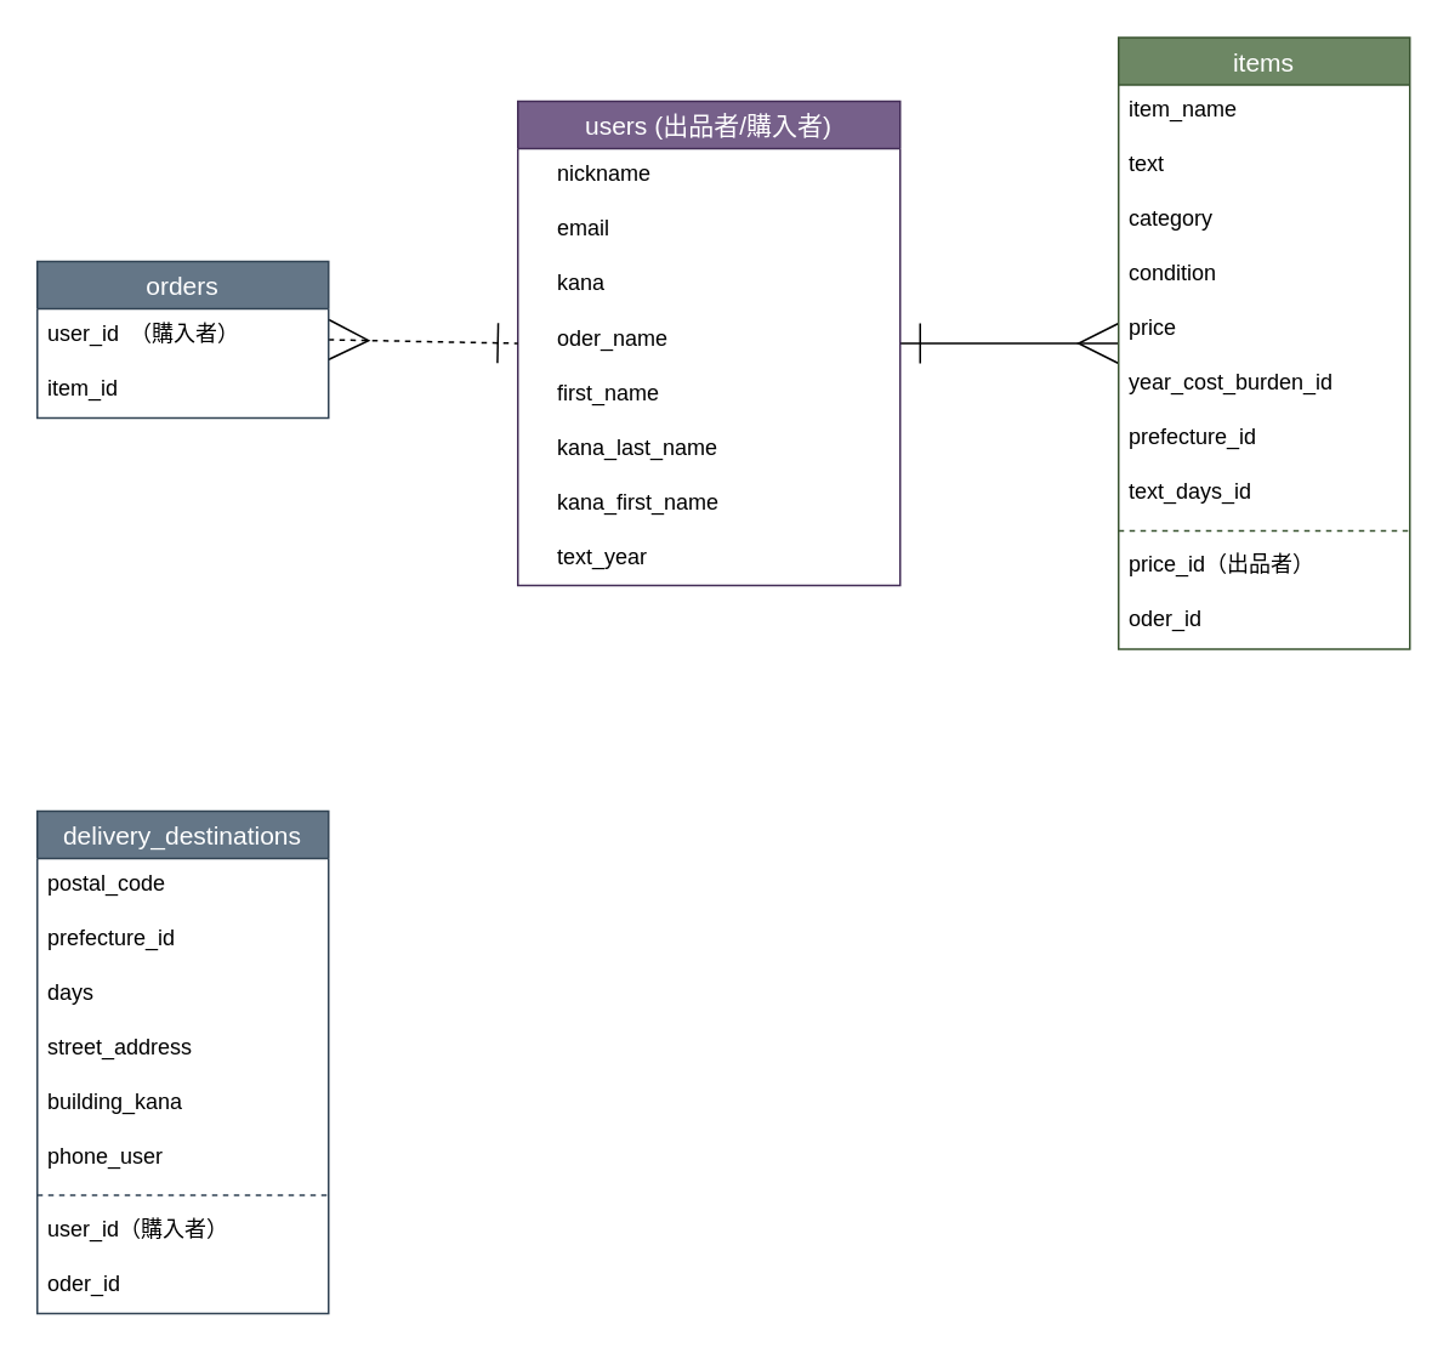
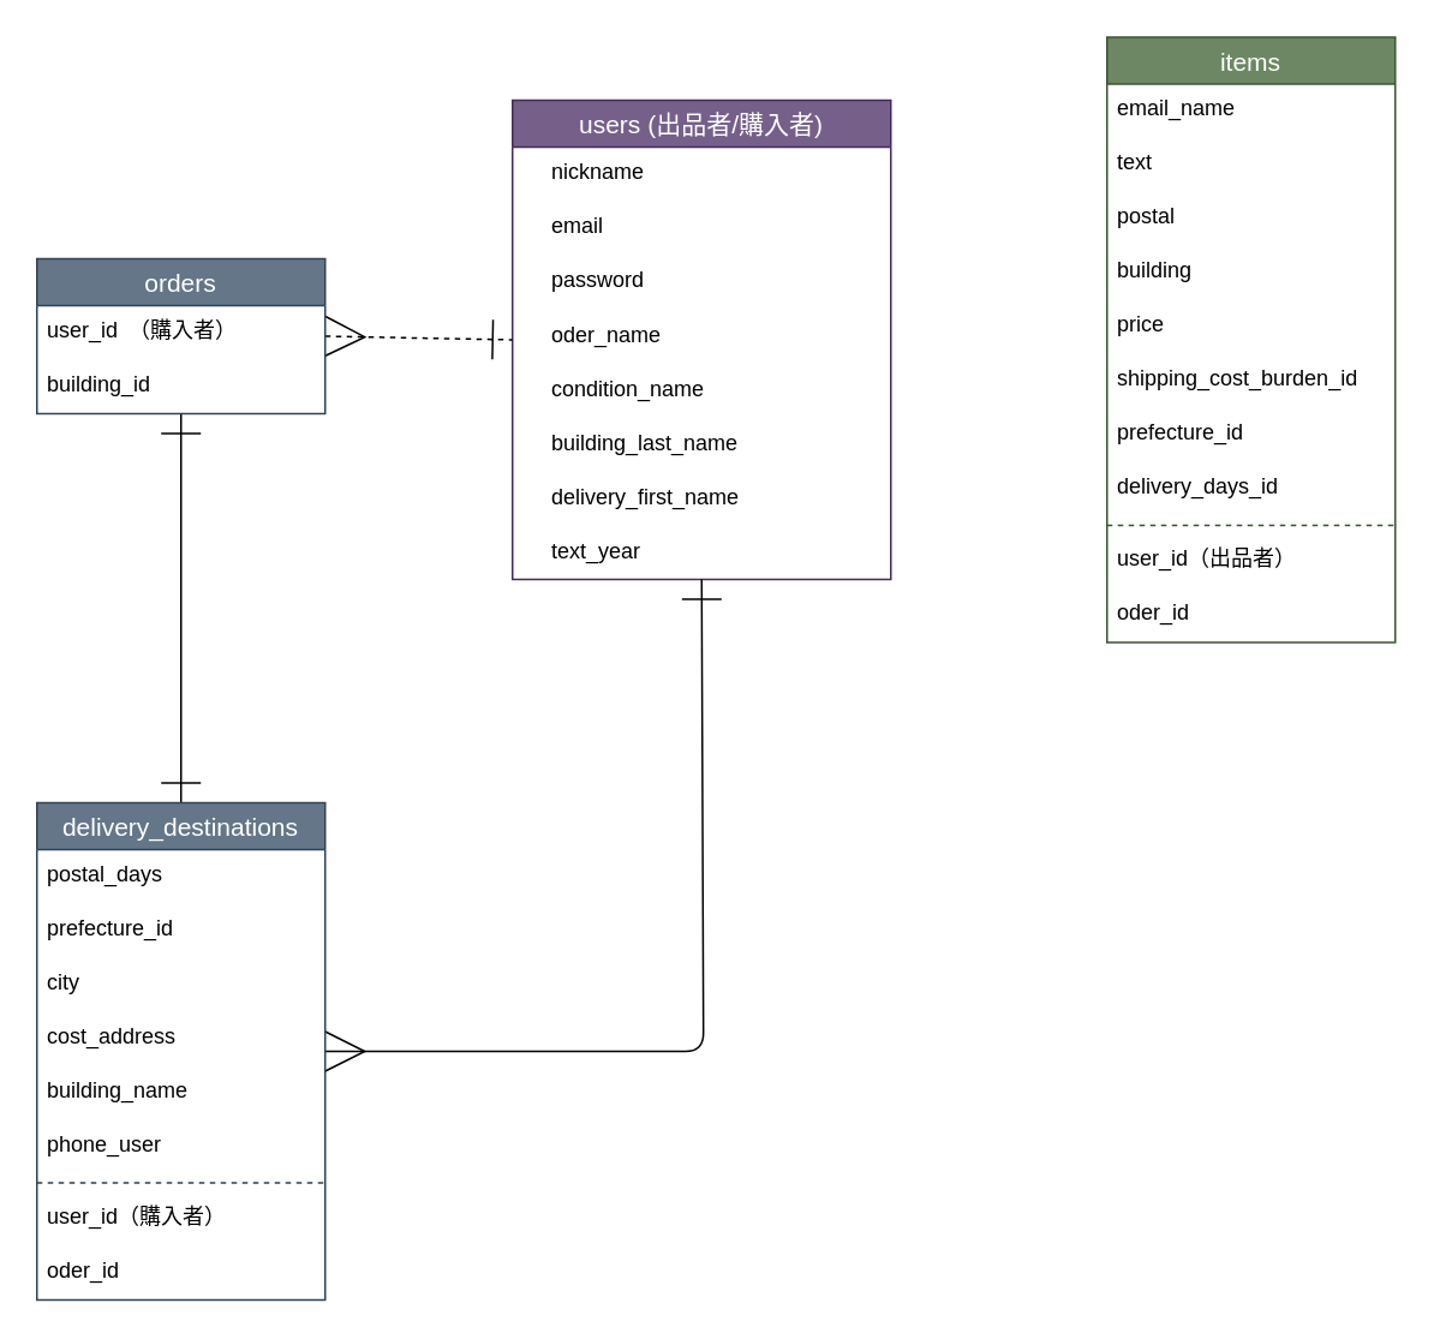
- <mxCell id="13" value="item_name" style="text;strokeColor=none;fillColor=none;spacingLeft=4;spacingRight=4;overflow=hidden;rotatable=0;points=[[0,0.5],[1,0.5]];portConstraint=eastwest;fontSize=12;" parent="12" vertex="1"><mxGeometry y="26" width="160" height="30" as="geometry" /></mxCell>
+ <mxCell id="13" value="email_name" style="text;strokeColor=none;fillColor=none;spacingLeft=4;spacingRight=4;overflow=hidden;rotatable=0;points=[[0,0.5],[1,0.5]];portConstraint=eastwest;fontSize=12;" parent="12" vertex="1"><mxGeometry y="26" width="160" height="30" as="geometry" /></mxCell>
- <mxCell id="15" value="category" style="text;strokeColor=none;fillColor=none;spacingLeft=4;spacingRight=4;overflow=hidden;rotatable=0;points=[[0,0.5],[1,0.5]];portConstraint=eastwest;fontSize=12;" parent="12" vertex="1"><mxGeometry y="86" width="160" height="30" as="geometry" /></mxCell>
+ <mxCell id="15" value="postal" style="text;strokeColor=none;fillColor=none;spacingLeft=4;spacingRight=4;overflow=hidden;rotatable=0;points=[[0,0.5],[1,0.5]];portConstraint=eastwest;fontSize=12;" parent="12" vertex="1"><mxGeometry y="86" width="160" height="30" as="geometry" /></mxCell>
- <mxCell id="16" value="condition" style="text;strokeColor=none;fillColor=none;spacingLeft=4;spacingRight=4;overflow=hidden;rotatable=0;points=[[0,0.5],[1,0.5]];portConstraint=eastwest;fontSize=12;" parent="12" vertex="1"><mxGeometry y="116" width="160" height="30" as="geometry" /></mxCell>
+ <mxCell id="16" value="building" style="text;strokeColor=none;fillColor=none;spacingLeft=4;spacingRight=4;overflow=hidden;rotatable=0;points=[[0,0.5],[1,0.5]];portConstraint=eastwest;fontSize=12;" parent="12" vertex="1"><mxGeometry y="116" width="160" height="30" as="geometry" /></mxCell>
- <mxCell id="6" value="kana" style="text;strokeColor=none;fillColor=none;spacingLeft=20;spacingRight=0;overflow=hidden;rotatable=0;points=[[0,0.5],[1,0.5]];portConstraint=eastwest;fontSize=12;container=0;" parent="3" vertex="1"><mxGeometry y="86" width="210" height="30" as="geometry" /></mxCell>
+ <mxCell id="6" value="password" style="text;strokeColor=none;fillColor=none;spacingLeft=20;spacingRight=0;overflow=hidden;rotatable=0;points=[[0,0.5],[1,0.5]];portConstraint=eastwest;fontSize=12;container=0;" parent="3" vertex="1"><mxGeometry y="86" width="210" height="30" as="geometry" /></mxCell>
- <mxCell id="2" style="edgeStyle=none;jumpSize=15;html=1;exitX=1;exitY=0.5;exitDx=0;exitDy=0;entryX=0;entryY=0.5;entryDx=0;entryDy=0;strokeWidth=1;startArrow=ERone;startFill=0;endArrow=ERmany;endFill=0;startSize=20;endSize=20;targetPerimeterSpacing=-1;" parent="1" source="3" target="12" edge="1"><mxGeometry relative="1" as="geometry" /></mxCell>
- <mxCell id="18" value="year_cost_burden_id" style="text;strokeColor=none;fillColor=none;spacingLeft=4;spacingRight=4;overflow=hidden;rotatable=0;points=[[0,0.5],[1,0.5]];portConstraint=eastwest;fontSize=12;" parent="12" vertex="1"><mxGeometry y="176" width="160" height="30" as="geometry" /></mxCell>
+ <mxCell id="18" value="shipping_cost_burden_id" style="text;strokeColor=none;fillColor=none;spacingLeft=4;spacingRight=4;overflow=hidden;rotatable=0;points=[[0,0.5],[1,0.5]];portConstraint=eastwest;fontSize=12;" parent="12" vertex="1"><mxGeometry y="176" width="160" height="30" as="geometry" /></mxCell>
- <mxCell id="28" value="item_id" style="text;strokeColor=none;fillColor=none;spacingLeft=4;spacingRight=4;overflow=hidden;rotatable=0;points=[[0,0.5],[1,0.5]];portConstraint=eastwest;fontSize=12;" parent="26" vertex="1"><mxGeometry y="56" width="160" height="30" as="geometry" /></mxCell>
+ <mxCell id="28" value="building_id" style="text;strokeColor=none;fillColor=none;spacingLeft=4;spacingRight=4;overflow=hidden;rotatable=0;points=[[0,0.5],[1,0.5]];portConstraint=eastwest;fontSize=12;" parent="26" vertex="1"><mxGeometry y="56" width="160" height="30" as="geometry" /></mxCell>
- <mxCell id="8" value="first_name" style="text;html=1;strokeColor=none;fillColor=none;align=left;verticalAlign=middle;whiteSpace=wrap;rounded=0;spacingLeft=20;spacingRight=0;" parent="3" vertex="1"><mxGeometry y="146" width="210" height="30" as="geometry" /></mxCell>
+ <mxCell id="8" value="condition_name" style="text;html=1;strokeColor=none;fillColor=none;align=left;verticalAlign=middle;whiteSpace=wrap;rounded=0;spacingLeft=20;spacingRight=0;" parent="3" vertex="1"><mxGeometry y="146" width="210" height="30" as="geometry" /></mxCell>
- <mxCell id="9" value="kana_last_name" style="text;html=1;strokeColor=none;fillColor=none;align=left;verticalAlign=middle;whiteSpace=wrap;rounded=0;spacingLeft=20;spacingRight=0;" parent="3" vertex="1"><mxGeometry y="176" width="210" height="30" as="geometry" /></mxCell>
+ <mxCell id="9" value="building_last_name" style="text;html=1;strokeColor=none;fillColor=none;align=left;verticalAlign=middle;whiteSpace=wrap;rounded=0;spacingLeft=20;spacingRight=0;" parent="3" vertex="1"><mxGeometry y="176" width="210" height="30" as="geometry" /></mxCell>
- <mxCell id="20" value="text_days_id" style="text;strokeColor=none;fillColor=none;spacingLeft=4;spacingRight=4;overflow=hidden;rotatable=0;points=[[0,0.5],[1,0.5]];portConstraint=eastwest;fontSize=12;" parent="12" vertex="1"><mxGeometry y="236" width="160" height="30" as="geometry" /></mxCell>
+ <mxCell id="20" value="delivery_days_id" style="text;strokeColor=none;fillColor=none;spacingLeft=4;spacingRight=4;overflow=hidden;rotatable=0;points=[[0,0.5],[1,0.5]];portConstraint=eastwest;fontSize=12;" parent="12" vertex="1"><mxGeometry y="236" width="160" height="30" as="geometry" /></mxCell>
- <mxCell id="10" value="kana_first_name" style="text;html=1;strokeColor=none;fillColor=none;align=left;verticalAlign=middle;whiteSpace=wrap;rounded=0;spacingLeft=20;spacingRight=0;" parent="3" vertex="1"><mxGeometry y="206" width="210" height="30" as="geometry" /></mxCell>
+ <mxCell id="10" value="delivery_first_name" style="text;html=1;strokeColor=none;fillColor=none;align=left;verticalAlign=middle;whiteSpace=wrap;rounded=0;spacingLeft=20;spacingRight=0;" parent="3" vertex="1"><mxGeometry y="206" width="210" height="30" as="geometry" /></mxCell>
- <mxCell id="22" value="price_id（出品者）" style="text;strokeColor=none;fillColor=none;spacingLeft=4;spacingRight=4;overflow=hidden;rotatable=0;points=[[0,0.5],[1,0.5]];portConstraint=eastwest;fontSize=12;" parent="12" vertex="1"><mxGeometry y="276" width="160" height="30" as="geometry" /></mxCell>
+ <mxCell id="22" value="user_id（出品者）" style="text;strokeColor=none;fillColor=none;spacingLeft=4;spacingRight=4;overflow=hidden;rotatable=0;points=[[0,0.5],[1,0.5]];portConstraint=eastwest;fontSize=12;" parent="12" vertex="1"><mxGeometry y="276" width="160" height="30" as="geometry" /></mxCell>
+ <mxCell id="25" style="edgeStyle=none;jumpSize=15;html=1;exitX=0.5;exitY=1;exitDx=0;exitDy=0;entryX=0.5;entryY=0;entryDx=0;entryDy=0;strokeWidth=1;startArrow=ERone;startFill=0;endArrow=ERone;endFill=0;startSize=20;endSize=20;targetPerimeterSpacing=-1;" parent="1" source="26" target="30" edge="1"><mxGeometry relative="1" as="geometry" /></mxCell>
- <mxCell id="31" value="postal_code" style="text;strokeColor=none;fillColor=none;spacingLeft=4;spacingRight=4;overflow=hidden;rotatable=0;points=[[0,0.5],[1,0.5]];portConstraint=eastwest;fontSize=12;" parent="30" vertex="1"><mxGeometry y="26" width="160" height="30" as="geometry" /></mxCell>
+ <mxCell id="31" value="postal_days" style="text;strokeColor=none;fillColor=none;spacingLeft=4;spacingRight=4;overflow=hidden;rotatable=0;points=[[0,0.5],[1,0.5]];portConstraint=eastwest;fontSize=12;" parent="30" vertex="1"><mxGeometry y="26" width="160" height="30" as="geometry" /></mxCell>
- <mxCell id="33" value="days" style="text;strokeColor=none;fillColor=none;spacingLeft=4;spacingRight=4;overflow=hidden;rotatable=0;points=[[0,0.5],[1,0.5]];portConstraint=eastwest;fontSize=12;" parent="30" vertex="1"><mxGeometry y="86" width="160" height="30" as="geometry" /></mxCell>
+ <mxCell id="33" value="city" style="text;strokeColor=none;fillColor=none;spacingLeft=4;spacingRight=4;overflow=hidden;rotatable=0;points=[[0,0.5],[1,0.5]];portConstraint=eastwest;fontSize=12;" parent="30" vertex="1"><mxGeometry y="86" width="160" height="30" as="geometry" /></mxCell>
+ <mxCell id="29" style="edgeStyle=none;jumpSize=15;html=1;exitX=1;exitY=0.5;exitDx=0;exitDy=0;entryX=0.5;entryY=1;entryDx=0;entryDy=0;strokeWidth=1;startArrow=ERmany;startFill=0;endArrow=ERone;endFill=0;startSize=20;endSize=20;targetPerimeterSpacing=-1;" parent="1" source="30" target="3" edge="1"><mxGeometry relative="1" as="geometry"><Array as="points"><mxPoint x="390" y="583" /></Array></mxGeometry></mxCell>
- <mxCell id="34" value="street_address" style="text;strokeColor=none;fillColor=none;spacingLeft=4;spacingRight=4;overflow=hidden;rotatable=0;points=[[0,0.5],[1,0.5]];portConstraint=eastwest;fontSize=12;" parent="30" vertex="1"><mxGeometry y="116" width="160" height="30" as="geometry" /></mxCell>
+ <mxCell id="34" value="cost_address" style="text;strokeColor=none;fillColor=none;spacingLeft=4;spacingRight=4;overflow=hidden;rotatable=0;points=[[0,0.5],[1,0.5]];portConstraint=eastwest;fontSize=12;" parent="30" vertex="1"><mxGeometry y="116" width="160" height="30" as="geometry" /></mxCell>
- <mxCell id="35" value="building_kana" style="text;strokeColor=none;fillColor=none;spacingLeft=4;spacingRight=4;overflow=hidden;rotatable=0;points=[[0,0.5],[1,0.5]];portConstraint=eastwest;fontSize=12;" parent="30" vertex="1"><mxGeometry y="146" width="160" height="30" as="geometry" /></mxCell>
+ <mxCell id="35" value="building_name" style="text;strokeColor=none;fillColor=none;spacingLeft=4;spacingRight=4;overflow=hidden;rotatable=0;points=[[0,0.5],[1,0.5]];portConstraint=eastwest;fontSize=12;" parent="30" vertex="1"><mxGeometry y="146" width="160" height="30" as="geometry" /></mxCell>
